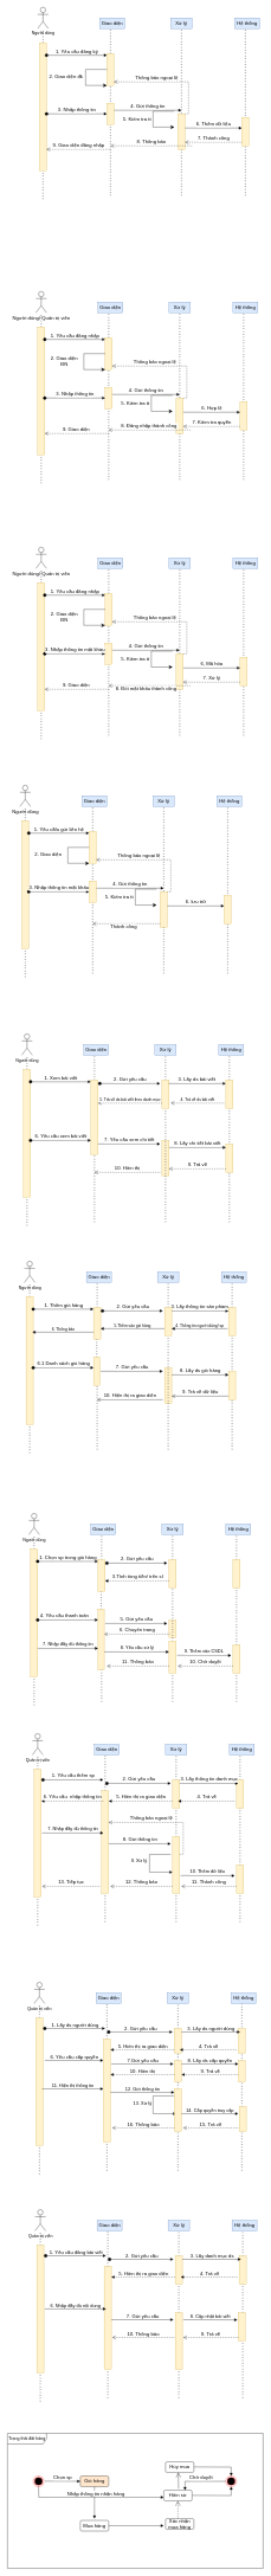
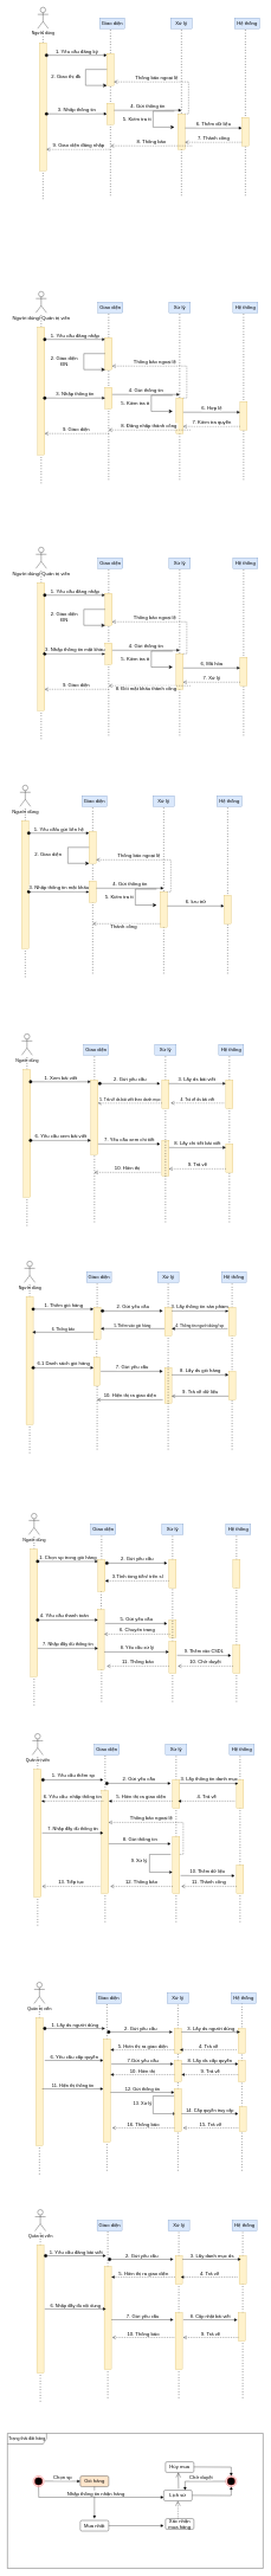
- <mxCell id="16" value="2. Giao diện đk" style="text;html=1;align=center;verticalAlign=middle;whiteSpace=wrap;rounded=0;fontSize=14;" parent="1" vertex="1"><mxGeometry x="135" y="200" width="100" height="30" as="geometry" /></mxCell>
+ <mxCell id="16" value="2. Giao thị đk" style="text;html=1;align=center;verticalAlign=middle;whiteSpace=wrap;rounded=0;fontSize=14;" parent="1" vertex="1"><mxGeometry x="135" y="200" width="100" height="30" as="geometry" /></mxCell>
- <mxCell id="305" value="Hiển sử" style="rounded=1;whiteSpace=wrap;html=1;fontSize=14;" parent="1" vertex="1"><mxGeometry x="460" y="7010" width="80" height="30" as="geometry" /></mxCell>
+ <mxCell id="305" value="Lịch sử" style="rounded=1;whiteSpace=wrap;html=1;fontSize=14;" parent="1" vertex="1"><mxGeometry x="460" y="7010" width="80" height="30" as="geometry" /></mxCell>
- <mxCell id="303" value="Mua hàng" style="rounded=1;whiteSpace=wrap;html=1;fontSize=14;" parent="1" vertex="1"><mxGeometry x="225" y="7095" width="80" height="30" as="geometry" /></mxCell>
+ <mxCell id="303" value="Mua nhật" style="rounded=1;whiteSpace=wrap;html=1;fontSize=14;" parent="1" vertex="1"><mxGeometry x="225" y="7095" width="80" height="30" as="geometry" /></mxCell>
